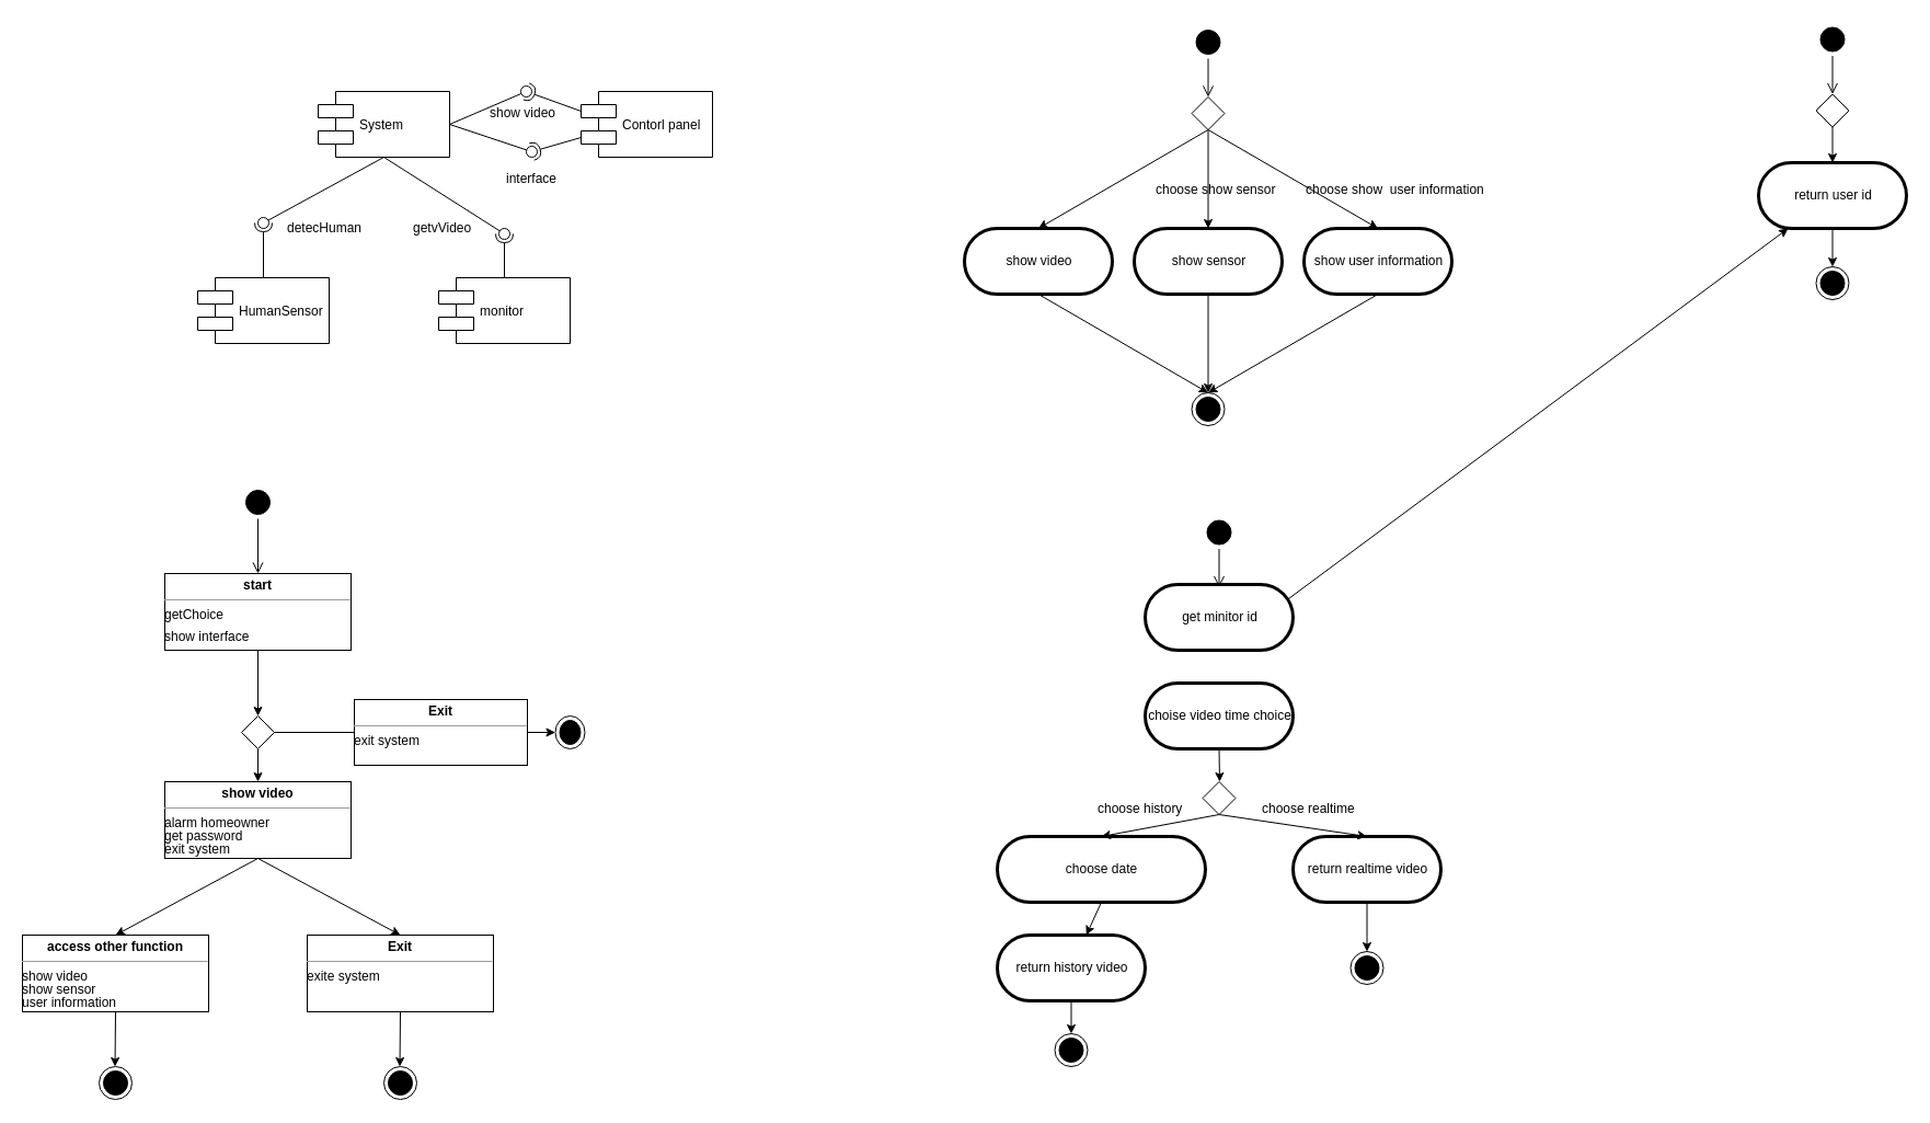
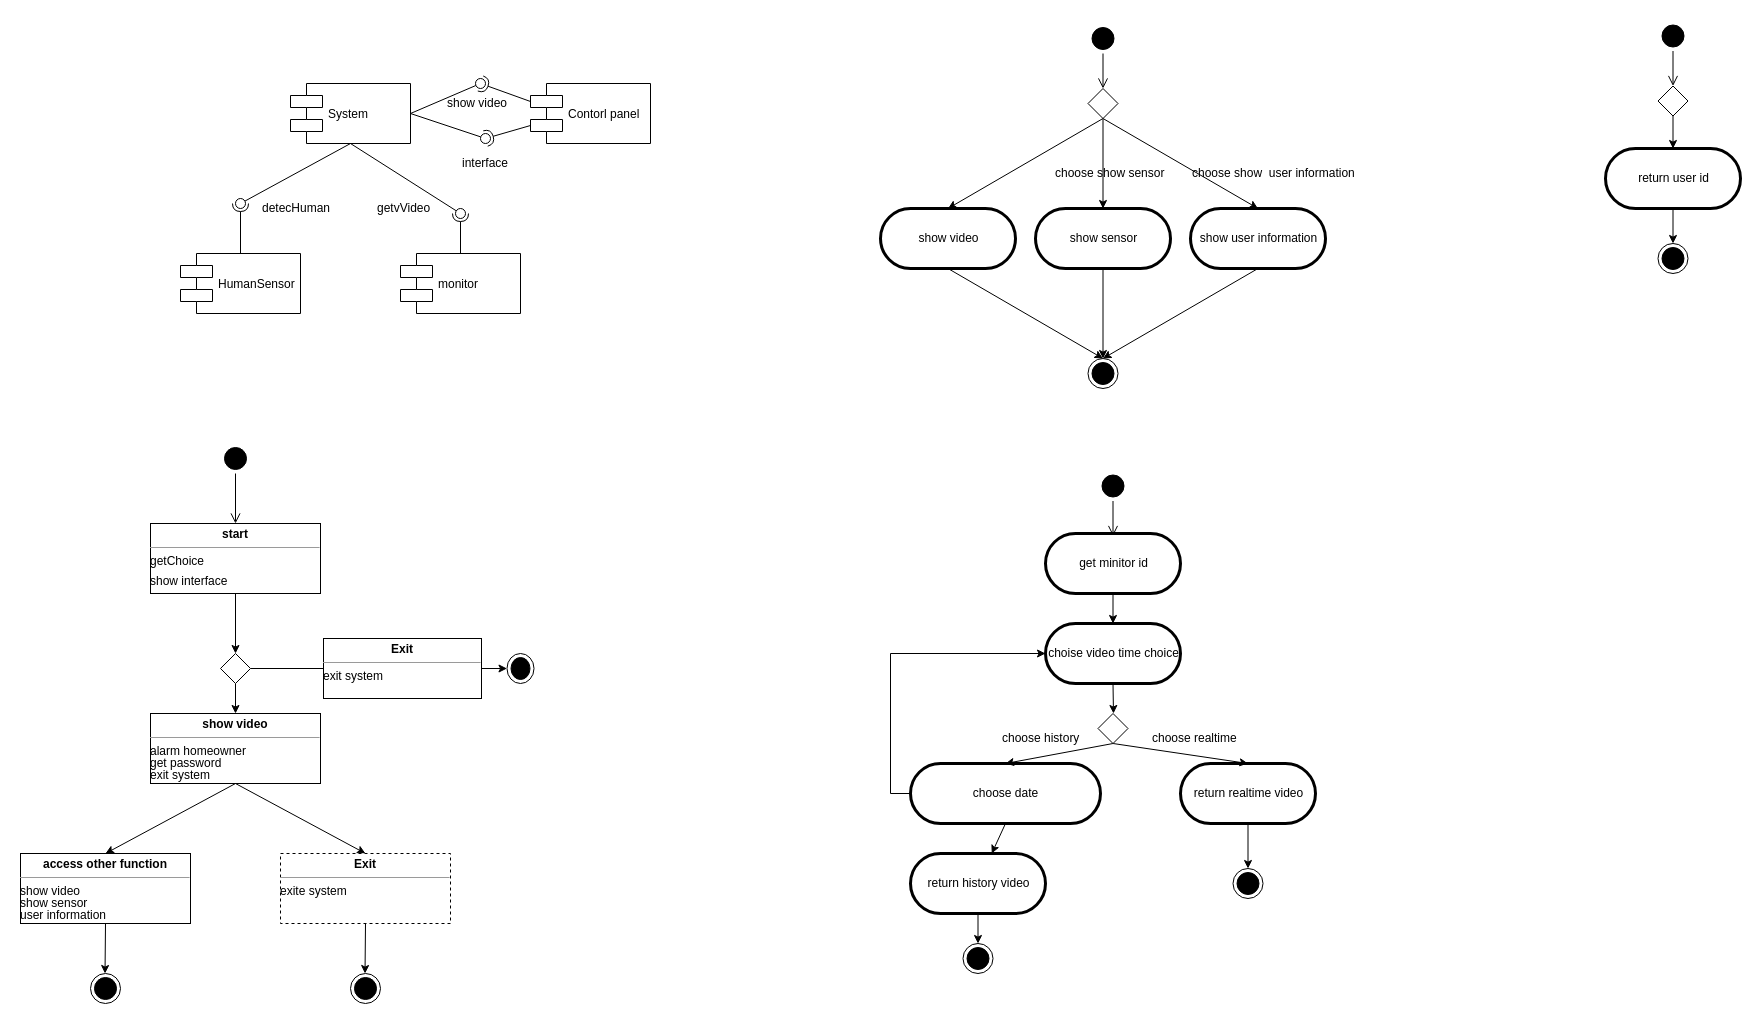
- <mxCell id="58" style="edgeStyle=none;rounded=0;orthogonalLoop=1;jettySize=auto;html=1;exitX=0.5;exitY=0.5;exitDx=0;exitDy=30;exitPerimeter=0;" edge="1" parent="1" source="59" target="83"><mxGeometry relative="1" as="geometry" /></mxCell>
+ <mxCell id="58" style="edgeStyle=none;rounded=0;orthogonalLoop=1;jettySize=auto;html=1;exitX=0.5;exitY=0.5;exitDx=0;exitDy=30;exitPerimeter=0;" edge="1" parent="1" source="59" target="61"><mxGeometry relative="1" as="geometry" /></mxCell>
+ <mxCell id="62" style="edgeStyle=orthogonalEdgeStyle;rounded=0;orthogonalLoop=1;jettySize=auto;html=1;exitX=0;exitY=0.5;exitDx=0;exitDy=0;exitPerimeter=0;entryX=0;entryY=0.5;entryDx=0;entryDy=0;entryPerimeter=0;" edge="1" parent="1" source="64" target="61"><mxGeometry relative="1" as="geometry" /></mxCell>
- <mxCell id="40" value="&lt;p style=&quot;margin: 0px ; margin-top: 4px ; text-align: center&quot;&gt;&lt;b&gt;Exit&lt;/b&gt;&lt;/p&gt;&lt;hr size=&quot;1&quot;&gt;&lt;div style=&quot;height: 2px&quot;&gt;exite system&lt;/div&gt;&lt;div style=&quot;height: 2px&quot;&gt;&lt;br&gt;&lt;/div&gt;&lt;div style=&quot;height: 2px&quot;&gt;&lt;br&gt;&lt;/div&gt;&lt;div style=&quot;height: 2px&quot;&gt;&lt;br&gt;&lt;/div&gt;&lt;div style=&quot;height: 2px&quot;&gt;&lt;br&gt;&lt;/div&gt;" style="verticalAlign=top;align=left;overflow=fill;fontSize=12;fontFamily=Helvetica;html=1;strokeColor=#000000;strokeWidth=1;" vertex="1" parent="1"><mxGeometry x="280" y="853" width="170" height="70" as="geometry" /></mxCell>
+ <mxCell id="40" value="&lt;p style=&quot;margin: 0px ; margin-top: 4px ; text-align: center&quot;&gt;&lt;b&gt;Exit&lt;/b&gt;&lt;/p&gt;&lt;hr size=&quot;1&quot;&gt;&lt;div style=&quot;height: 2px&quot;&gt;exite system&lt;/div&gt;&lt;div style=&quot;height: 2px&quot;&gt;&lt;br&gt;&lt;/div&gt;&lt;div style=&quot;height: 2px&quot;&gt;&lt;br&gt;&lt;/div&gt;&lt;div style=&quot;height: 2px&quot;&gt;&lt;br&gt;&lt;/div&gt;&lt;div style=&quot;height: 2px&quot;&gt;&lt;br&gt;&lt;/div&gt;" style="verticalAlign=top;align=left;overflow=fill;fontSize=12;fontFamily=Helvetica;html=1;strokeColor=#000000;strokeWidth=1;dashed=1;" vertex="1" parent="1"><mxGeometry x="280" y="853" width="170" height="70" as="geometry" /></mxCell>
